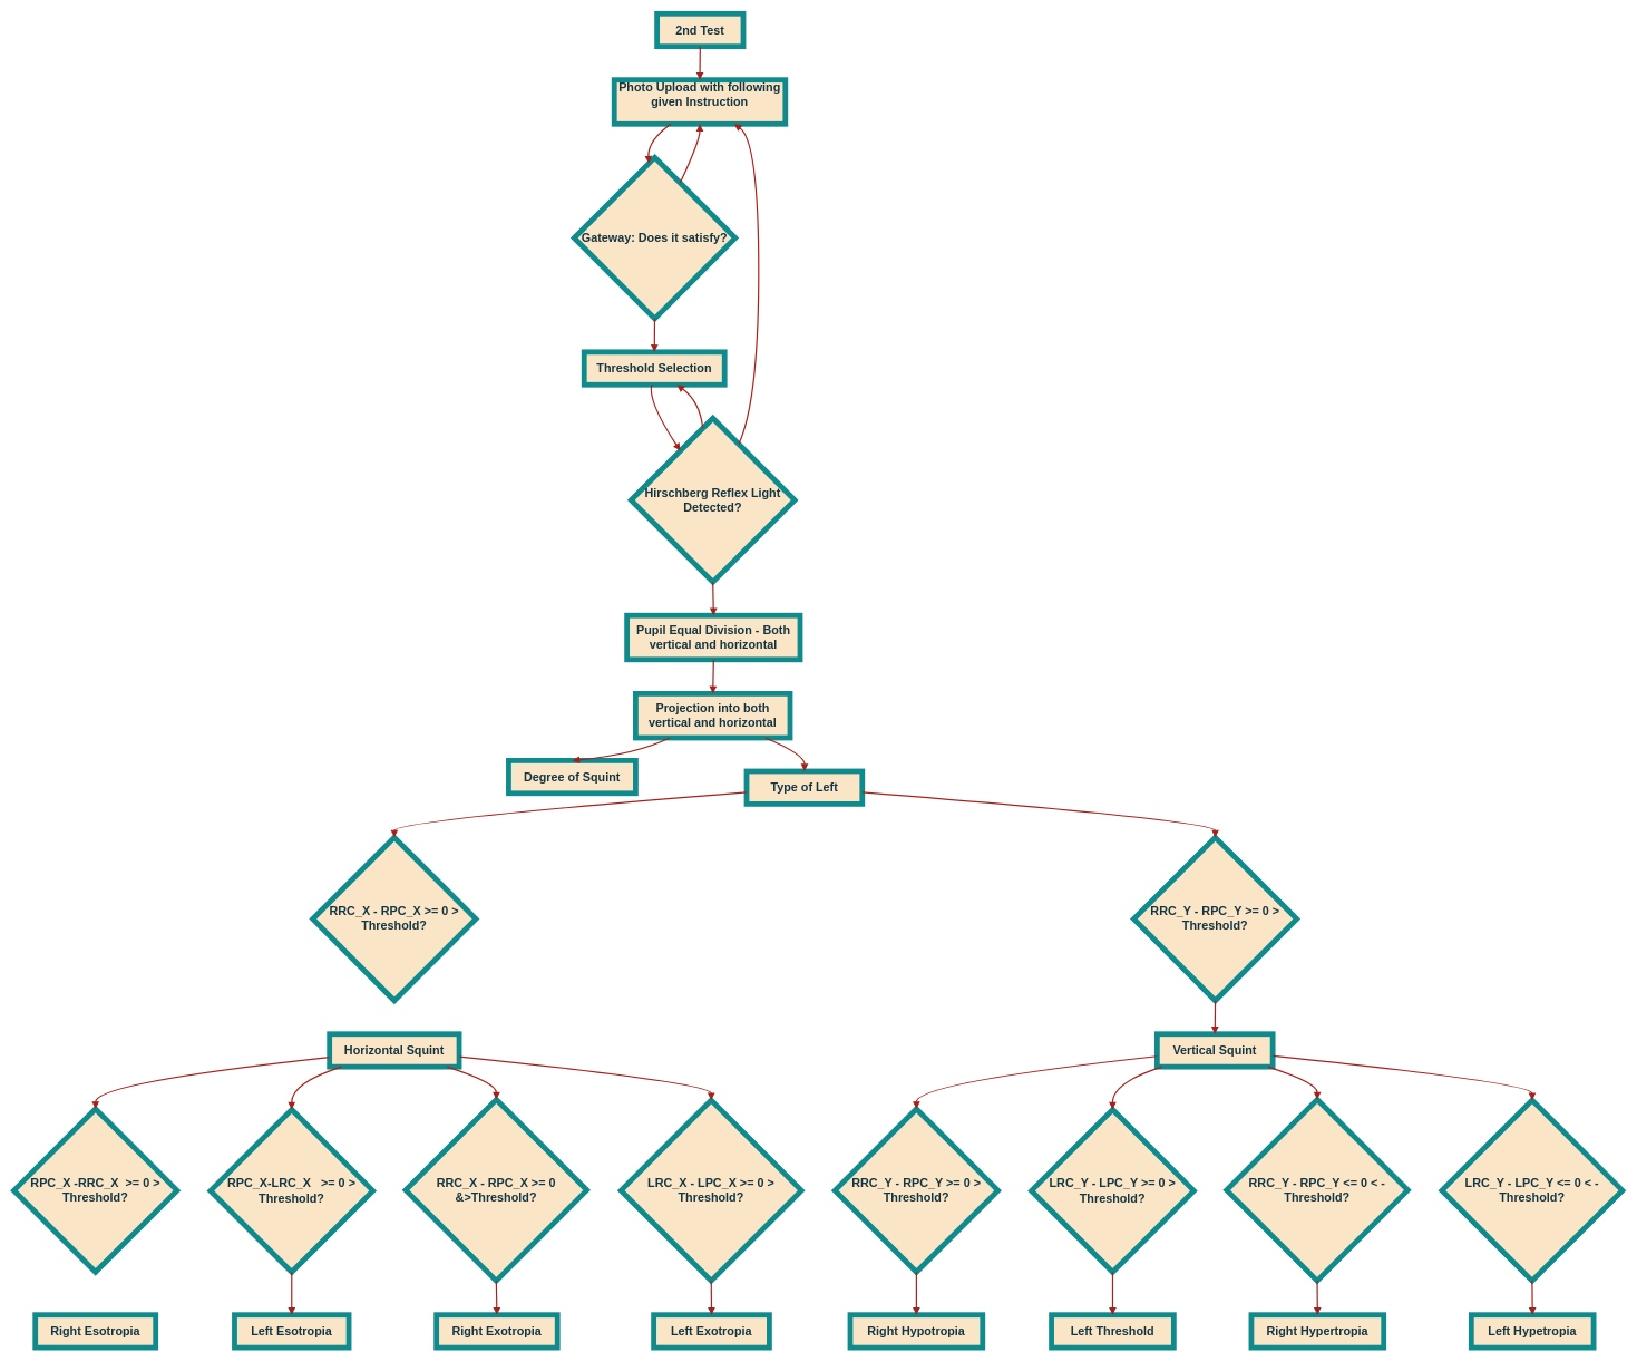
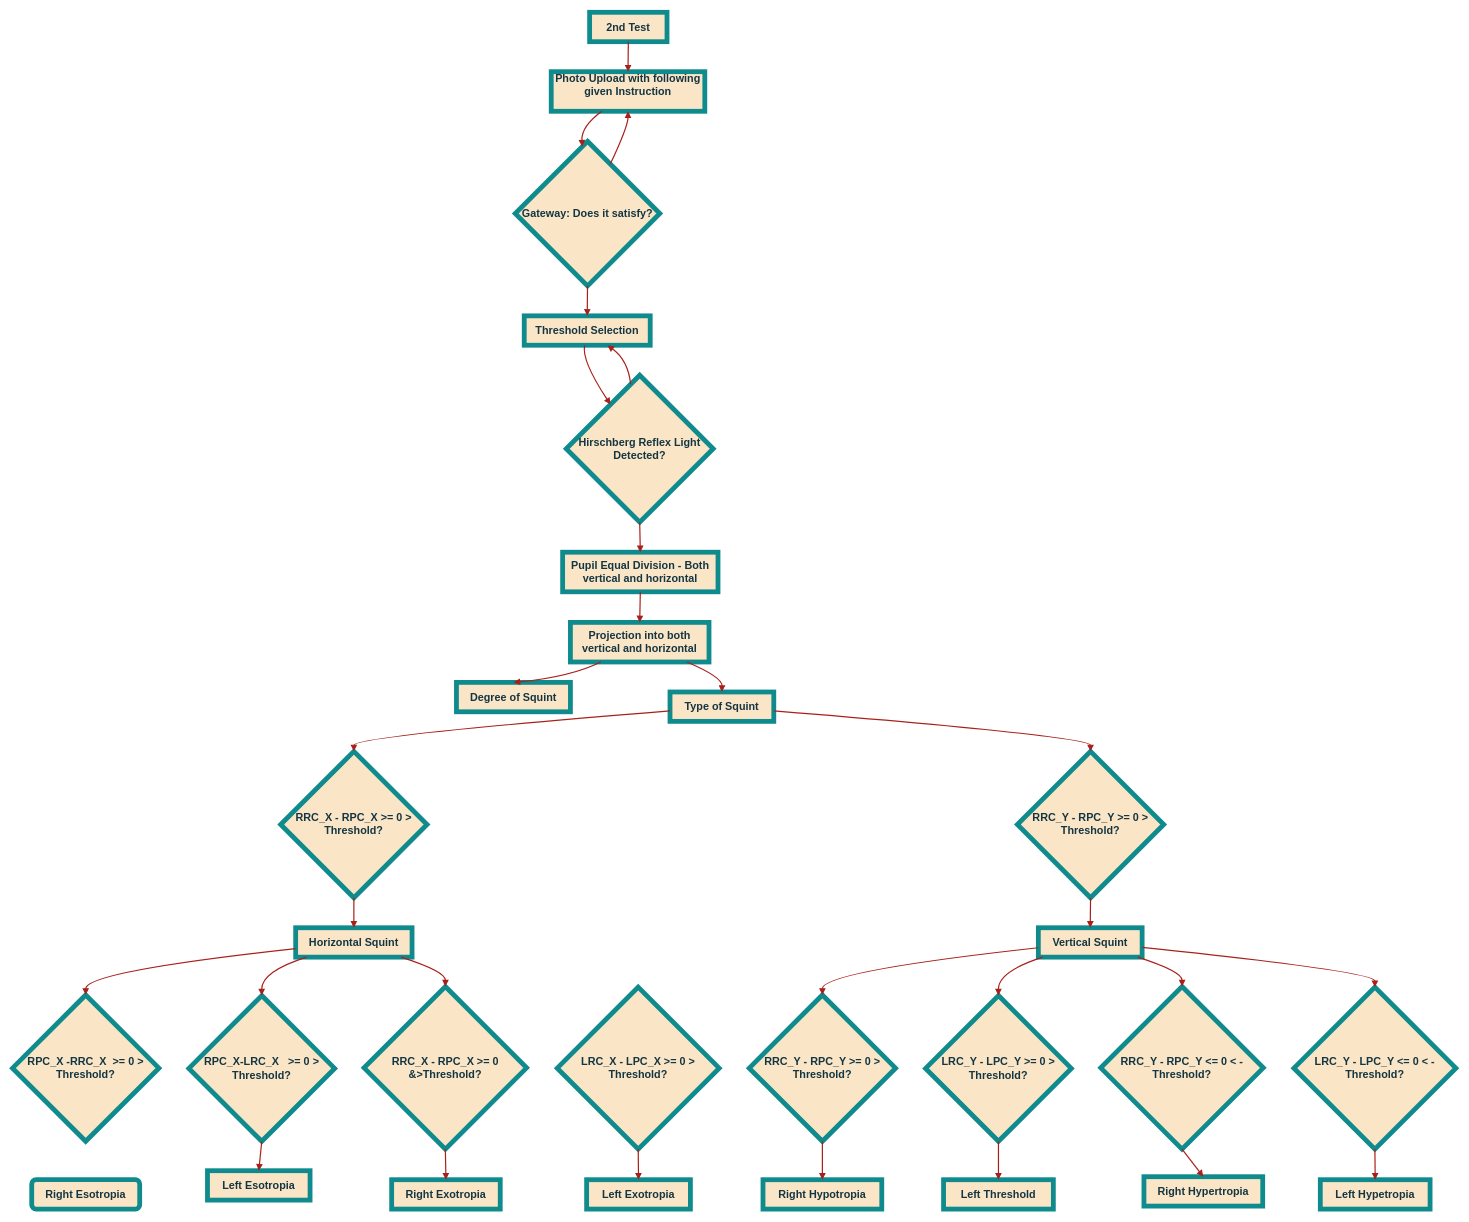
- <mxCell id="37" value="" style="curved=1;startArrow=none;endArrow=block;exitX=0.73;exitY=0;entryX=0.7;entryY=1;rounded=0;strokeColor=#A8201A;strokeWidth=2;fontStyle=1;fontSize=18;fontFamily=Helvetica;labelBackgroundColor=none;fontColor=default;" edge="1" parent="1" source="6" target="3"><mxGeometry relative="1" as="geometry"><Array as="points"><mxPoint x="1134" y="600" /><mxPoint x="1134" y="210" /></Array></mxGeometry></mxCell>
- <mxCell id="10" value="Type of Left" style="whiteSpace=wrap;strokeWidth=8;fillColor=#FAE5C7;strokeColor=#0F8B8D;fontStyle=1;fontSize=18;fontFamily=Helvetica;labelBackgroundColor=none;fontColor=#143642;" vertex="1" parent="1"><mxGeometry x="1116" y="1153" width="173" height="49" as="geometry" /></mxCell>
+ <mxCell id="10" value="Type of Squint" style="whiteSpace=wrap;strokeWidth=8;fillColor=#FAE5C7;strokeColor=#0F8B8D;fontStyle=1;fontSize=18;fontFamily=Helvetica;labelBackgroundColor=none;fontColor=#143642;" vertex="1" parent="1"><mxGeometry x="1116" y="1153" width="173" height="49" as="geometry" /></mxCell>
+ <mxCell id="43" value="" style="curved=1;startArrow=none;endArrow=block;exitX=0.5;exitY=1;entryX=0.5;entryY=-0.01;rounded=0;strokeColor=#A8201A;strokeWidth=2;fontStyle=1;fontSize=18;fontFamily=Helvetica;labelBackgroundColor=none;fontColor=default;" edge="1" parent="1" source="11" target="12"><mxGeometry relative="1" as="geometry"><Array as="points" /></mxGeometry></mxCell>
- <mxCell id="51" value="" style="curved=1;startArrow=none;endArrow=block;exitX=1;exitY=0.69;entryX=0.5;entryY=0;rounded=0;strokeColor=#A8201A;strokeWidth=2;fontStyle=1;fontSize=18;fontFamily=Helvetica;labelBackgroundColor=none;fontColor=default;" edge="1" parent="1" source="12" target="21"><mxGeometry relative="1" as="geometry"><Array as="points"><mxPoint x="1063" y="1619" /></Array></mxGeometry></mxCell>
- <mxCell id="16" value="Right Esotropia" style="whiteSpace=wrap;strokeWidth=8;fillColor=#FAE5C7;strokeColor=#0F8B8D;fontStyle=1;fontSize=18;fontFamily=Helvetica;labelBackgroundColor=none;fontColor=#143642;" vertex="1" parent="1"><mxGeometry x="52" y="1966" width="180" height="49" as="geometry" /></mxCell>
+ <mxCell id="16" value="Right Esotropia" style="whiteSpace=wrap;strokeWidth=8;fillColor=#FAE5C7;strokeColor=#0F8B8D;fontStyle=1;fontSize=18;fontFamily=Helvetica;labelBackgroundColor=none;fontColor=#143642;rounded=1;" vertex="1" parent="1"><mxGeometry x="52" y="1966" width="180" height="49" as="geometry" /></mxCell>
- <mxCell id="18" value="Left Esotropia" style="whiteSpace=wrap;strokeWidth=8;fillColor=#FAE5C7;strokeColor=#0F8B8D;fontStyle=1;fontSize=18;fontFamily=Helvetica;labelBackgroundColor=none;fontColor=#143642;" vertex="1" parent="1"><mxGeometry x="350" y="1966" width="171" height="49" as="geometry" /></mxCell>
+ <mxCell id="18" value="Left Esotropia" style="whiteSpace=wrap;strokeWidth=8;fillColor=#FAE5C7;strokeColor=#0F8B8D;fontStyle=1;fontSize=18;fontFamily=Helvetica;labelBackgroundColor=none;fontColor=#143642;" vertex="1" parent="1"><mxGeometry x="345" y="1951" width="171" height="49" as="geometry" /></mxCell>
- <mxCell id="28" value="Right Hypertropia" style="whiteSpace=wrap;strokeWidth=8;fillColor=#FAE5C7;strokeColor=#0F8B8D;fontStyle=1;fontSize=18;fontFamily=Helvetica;labelBackgroundColor=none;fontColor=#143642;" vertex="1" parent="1"><mxGeometry x="1871" y="1966" width="198" height="49" as="geometry" /></mxCell>
+ <mxCell id="28" value="Right Hypertropia" style="whiteSpace=wrap;strokeWidth=8;fillColor=#FAE5C7;strokeColor=#0F8B8D;fontStyle=1;fontSize=18;fontFamily=Helvetica;labelBackgroundColor=none;fontColor=#143642;" vertex="1" parent="1"><mxGeometry x="1906" y="1961" width="198" height="49" as="geometry" /></mxCell>
